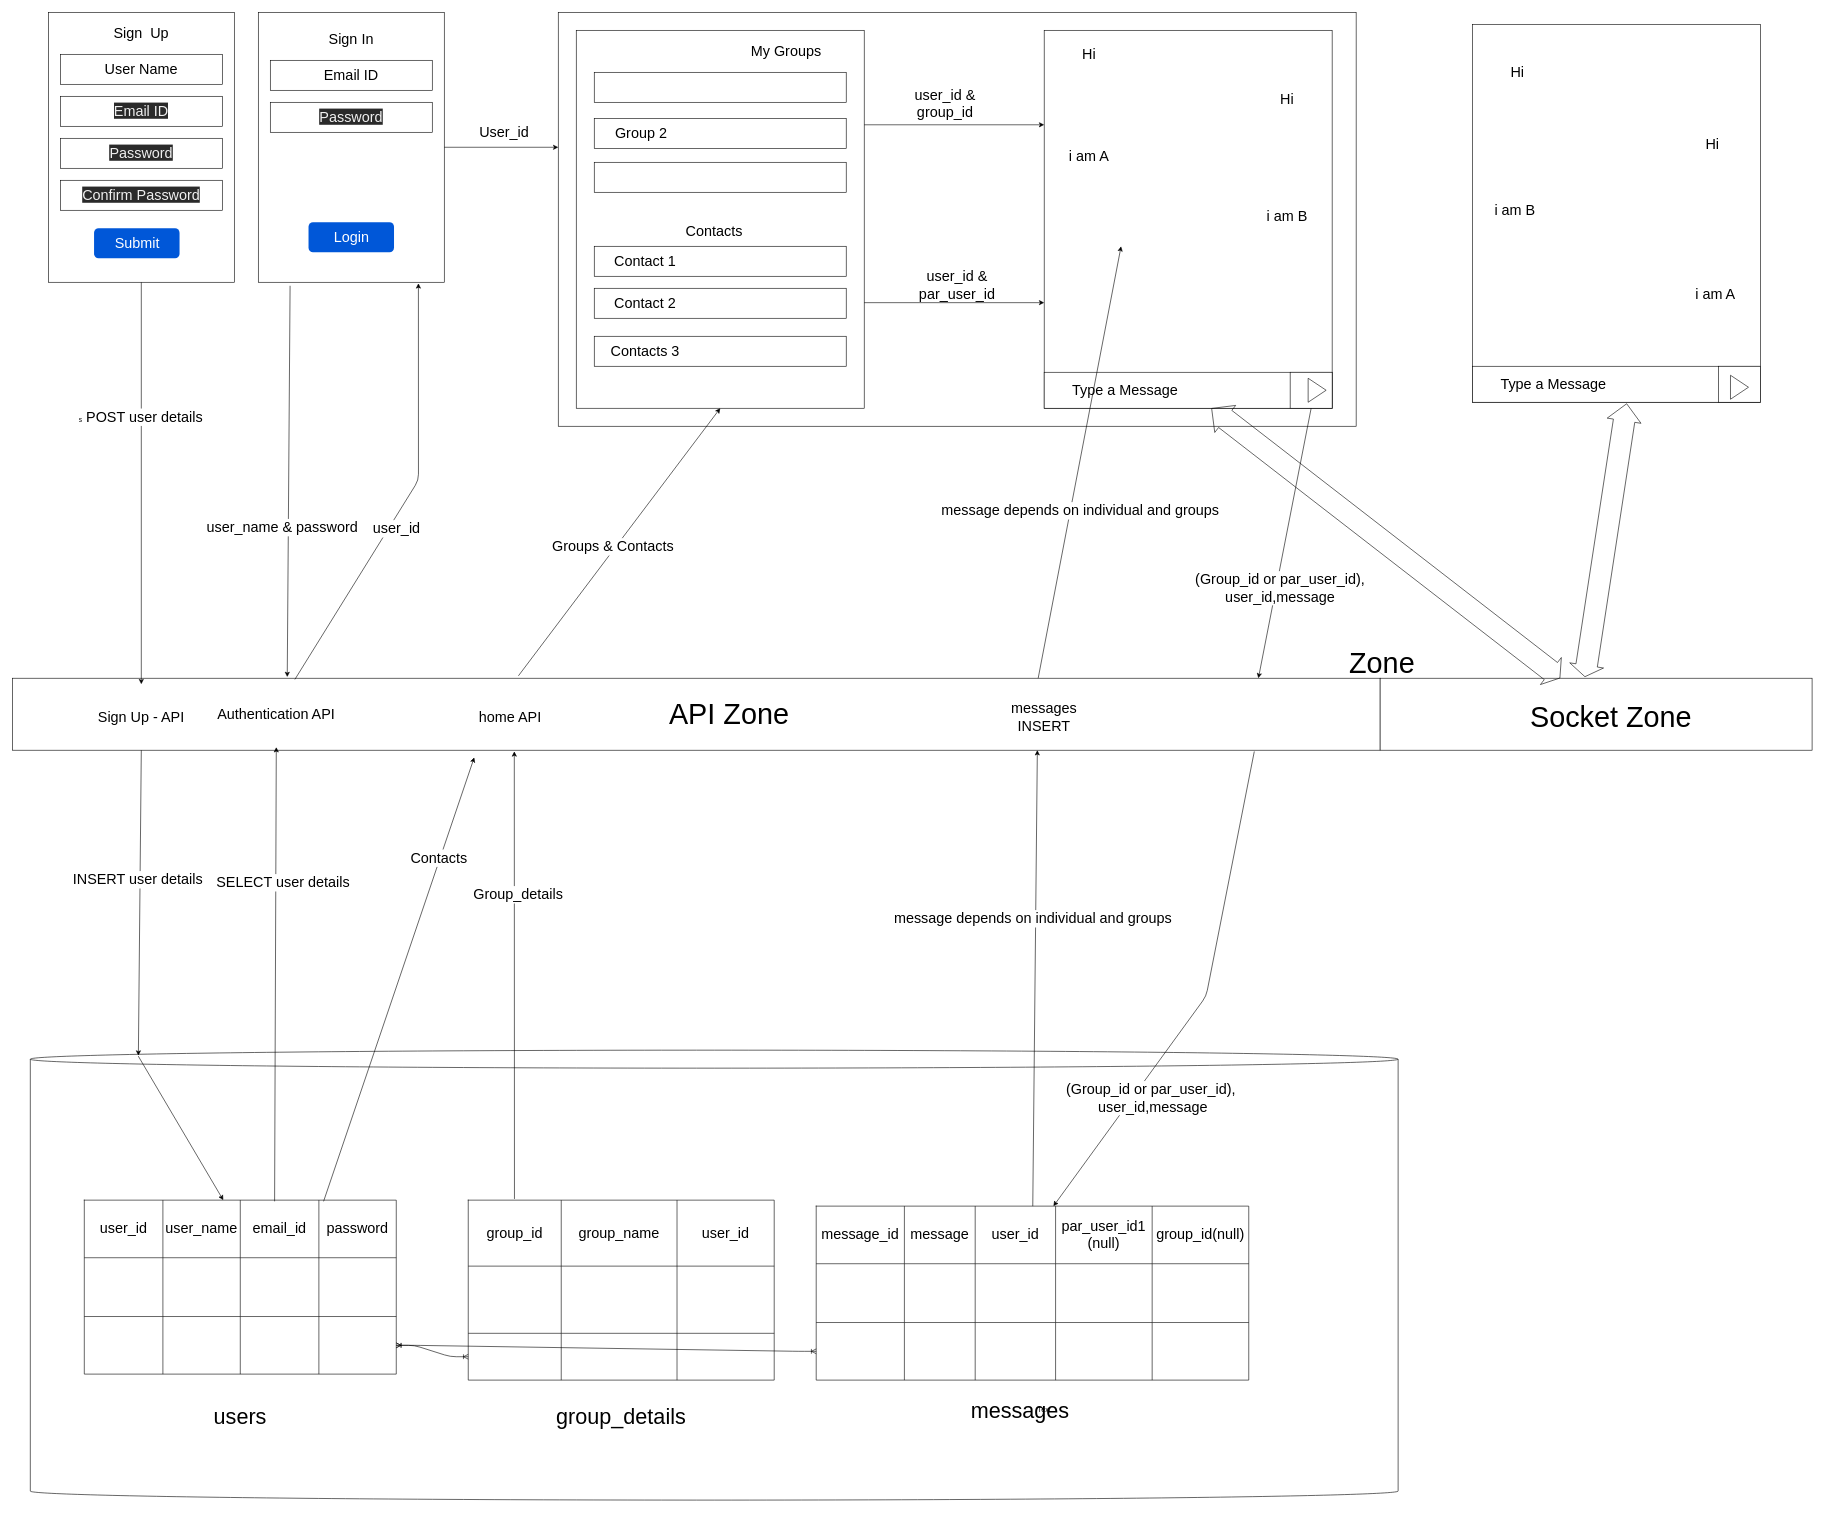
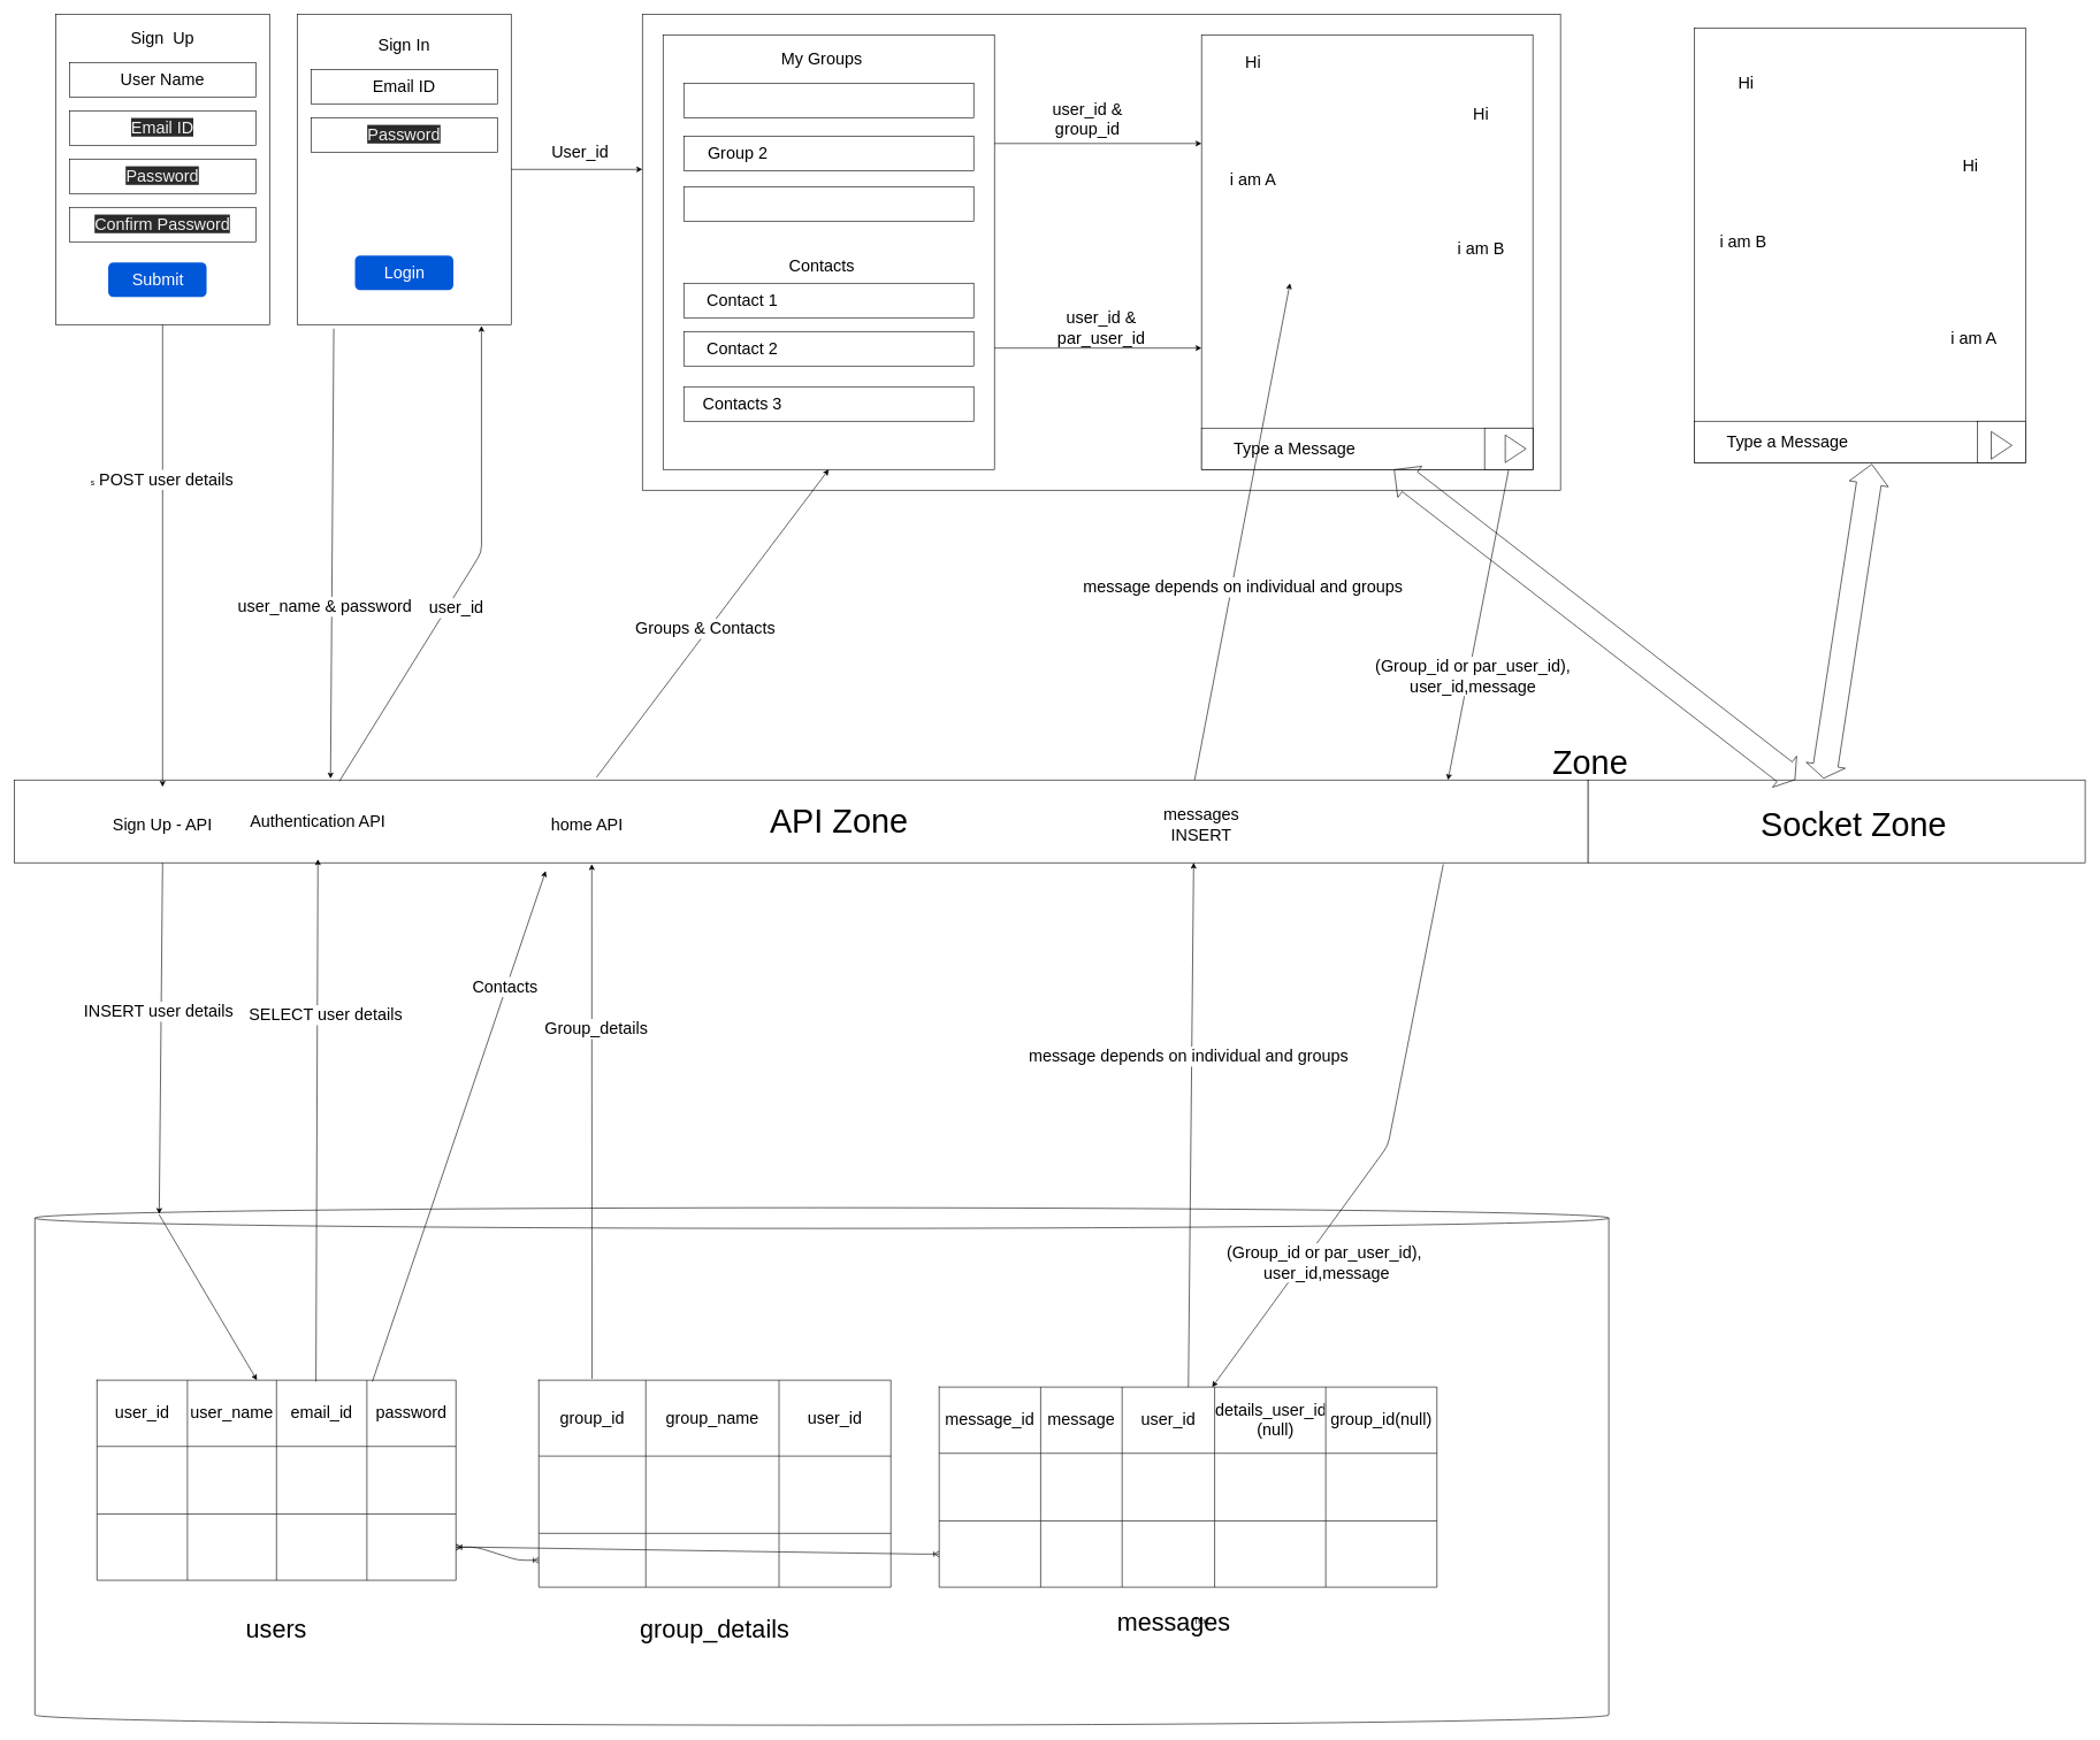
- <mxCell id="18" value="&lt;font style=&quot;font-size: 24px&quot;&gt;My Groups&lt;/font&gt;" style="text;html=1;strokeColor=none;fillColor=none;align=center;verticalAlign=middle;whiteSpace=wrap;rounded=0;" parent="1" vertex="1"><mxGeometry x="1225" y="60" width="170" height="50" as="geometry" /></mxCell>
+ <mxCell id="18" value="&lt;font style=&quot;font-size: 24px&quot;&gt;My Groups&lt;/font&gt;" style="text;html=1;strokeColor=none;fillColor=none;align=center;verticalAlign=middle;whiteSpace=wrap;rounded=0;" parent="1" vertex="1"><mxGeometry x="1105" y="60" width="170" height="50" as="geometry" /></mxCell>
- <mxCell id="81" value="&lt;font style=&quot;font-size: 24px&quot;&gt;par_user_id1&lt;br&gt;(null)&lt;/font&gt;" style="shape=partialRectangle;html=1;whiteSpace=wrap;connectable=0;overflow=hidden;fillColor=none;top=0;left=0;bottom=0;right=0;" vertex="1" parent="77"><mxGeometry x="399" width="161" height="96" as="geometry" /></mxCell>
+ <mxCell id="81" value="&lt;font style=&quot;font-size: 24px&quot;&gt;details_user_id1&lt;br&gt;(null)&lt;/font&gt;" style="shape=partialRectangle;html=1;whiteSpace=wrap;connectable=0;overflow=hidden;fillColor=none;top=0;left=0;bottom=0;right=0;" vertex="1" parent="77"><mxGeometry x="399" width="161" height="96" as="geometry" /></mxCell>
